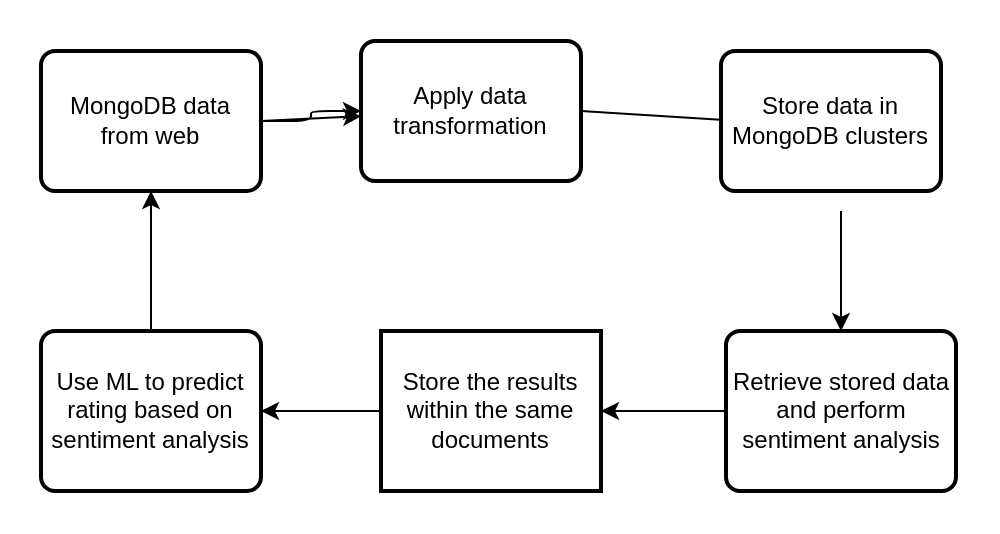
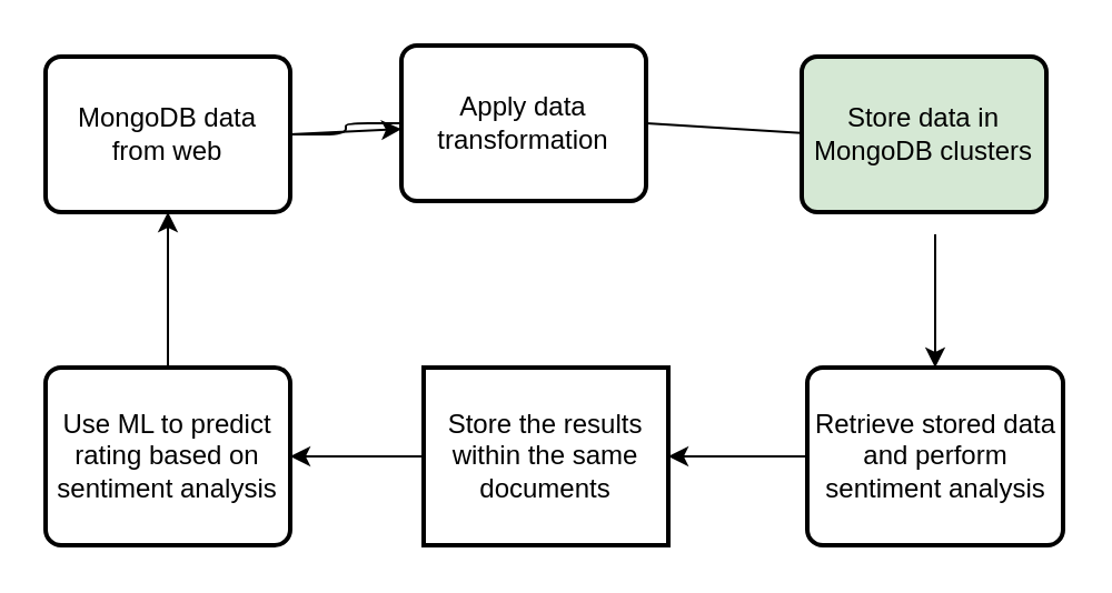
- <mxCell id="9" value="" style="edgeStyle=orthogonalEdgeStyle;orthogonalLoop=1;jettySize=auto;html=1;" edge="1" parent="1" source="10" target="3"><mxGeometry relative="1" as="geometry" /></mxCell>
+ <mxCell id="9" value="" style="edgeStyle=orthogonalEdgeStyle;orthogonalLoop=1;jettySize=auto;html=1;endArrow=none;" edge="1" parent="1" source="10" target="3"><mxGeometry relative="1" as="geometry" /></mxCell>
- <mxCell id="11" value="&lt;span&gt;Store data in MongoDB clusters&lt;/span&gt;" style="whiteSpace=wrap;html=1;absoluteArcSize=1;arcSize=14;strokeWidth=2;rounded=1;" vertex="1" parent="1"><mxGeometry x="360" y="25" width="110" height="70" as="geometry" /></mxCell>
+ <mxCell id="11" value="&lt;span&gt;Store data in MongoDB clusters&lt;/span&gt;" style="whiteSpace=wrap;html=1;absoluteArcSize=1;arcSize=14;strokeWidth=2;rounded=1;fillColor=#d5e8d4;" vertex="1" parent="1"><mxGeometry x="360" y="25" width="110" height="70" as="geometry" /></mxCell>
